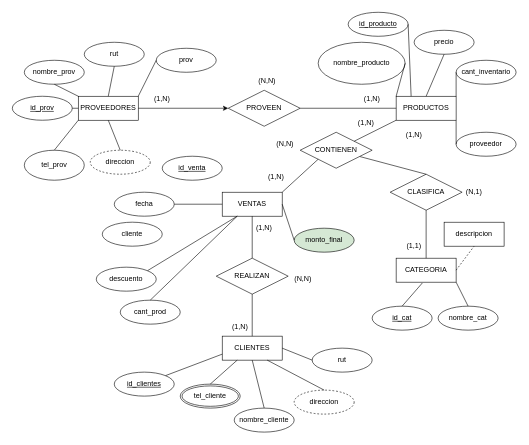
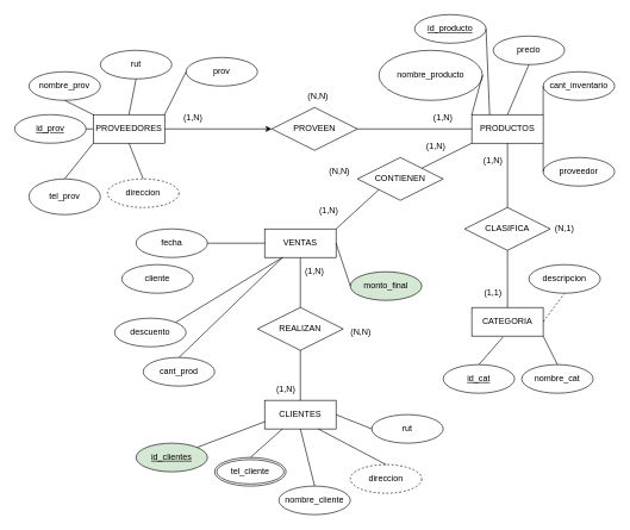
- <mxCell id="52" value="" style="endArrow=none;html=1;rounded=0;exitX=0.5;exitY=0;exitDx=0;exitDy=0;" edge="1" parent="1" source="51" target="57"><mxGeometry relative="1" as="geometry"><mxPoint x="550" y="240" as="sourcePoint" /><mxPoint x="710" y="240" as="targetPoint" /></mxGeometry></mxCell>
+ <mxCell id="52" value="" style="endArrow=none;html=1;rounded=0;entryX=0.5;entryY=1;entryDx=0;entryDy=0;exitX=0.5;exitY=0;exitDx=0;exitDy=0;" edge="1" parent="1" source="51" target="4"><mxGeometry relative="1" as="geometry"><mxPoint x="550" y="240" as="sourcePoint" /><mxPoint x="710" y="240" as="targetPoint" /></mxGeometry></mxCell>
- <mxCell id="24" value="id_venta" style="ellipse;whiteSpace=wrap;html=1;align=center;fontStyle=4;" vertex="1" parent="1"><mxGeometry x="270" y="260" width="100" height="40" as="geometry" /></mxCell>
- <mxCell id="20" value="descripcion" style="whiteSpace=wrap;html=1;align=center;rounded=0;" vertex="1" parent="1"><mxGeometry x="740" y="370" width="100" height="40" as="geometry" /></mxCell>
+ <mxCell id="20" value="descripcion" style="ellipse;whiteSpace=wrap;html=1;align=center;" vertex="1" parent="1"><mxGeometry x="740" y="370" width="100" height="40" as="geometry" /></mxCell>
- <mxCell id="60" value="id_clientes" style="ellipse;whiteSpace=wrap;html=1;align=center;fontStyle=4;" vertex="1" parent="1"><mxGeometry x="190" y="620" width="100" height="40" as="geometry" /></mxCell>
+ <mxCell id="60" value="id_clientes" style="ellipse;whiteSpace=wrap;html=1;align=center;fontStyle=4;fillColor=#d5e8d4;" vertex="1" parent="1"><mxGeometry x="190" y="620" width="100" height="40" as="geometry" /></mxCell>
